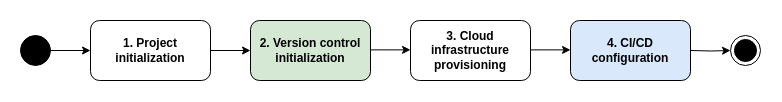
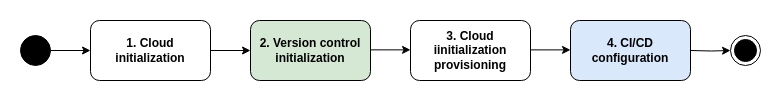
- <mxCell id="3" value="&lt;b&gt;1. Project initialization&lt;/b&gt;" style="rounded=1;whiteSpace=wrap;html=1;" vertex="1" parent="1"><mxGeometry x="90" y="20" width="120" height="60" as="geometry" /></mxCell>
+ <mxCell id="3" value="&lt;b&gt;1. Cloud initialization&lt;/b&gt;" style="rounded=1;whiteSpace=wrap;html=1;" vertex="1" parent="1"><mxGeometry x="90" y="20" width="120" height="60" as="geometry" /></mxCell>
- <mxCell id="5" value="&lt;b&gt;3. Cloud i&lt;/b&gt;&lt;span class=&quot;notion-enable-hover&quot; data-token-index=&quot;0&quot; style=&quot;font-weight:600&quot;&gt;nfrastructure provisioning&lt;/span&gt;" style="rounded=1;whiteSpace=wrap;html=1;" vertex="1" parent="1"><mxGeometry x="410" y="20" width="120" height="60" as="geometry" /></mxCell>
+ <mxCell id="5" value="&lt;b&gt;3. Cloud i&lt;/b&gt;&lt;span class=&quot;notion-enable-hover&quot; data-token-index=&quot;0&quot; style=&quot;font-weight:600&quot;&gt;initialization provisioning&lt;/span&gt;" style="rounded=1;whiteSpace=wrap;html=1;" vertex="1" parent="1"><mxGeometry x="410" y="20" width="120" height="60" as="geometry" /></mxCell>
